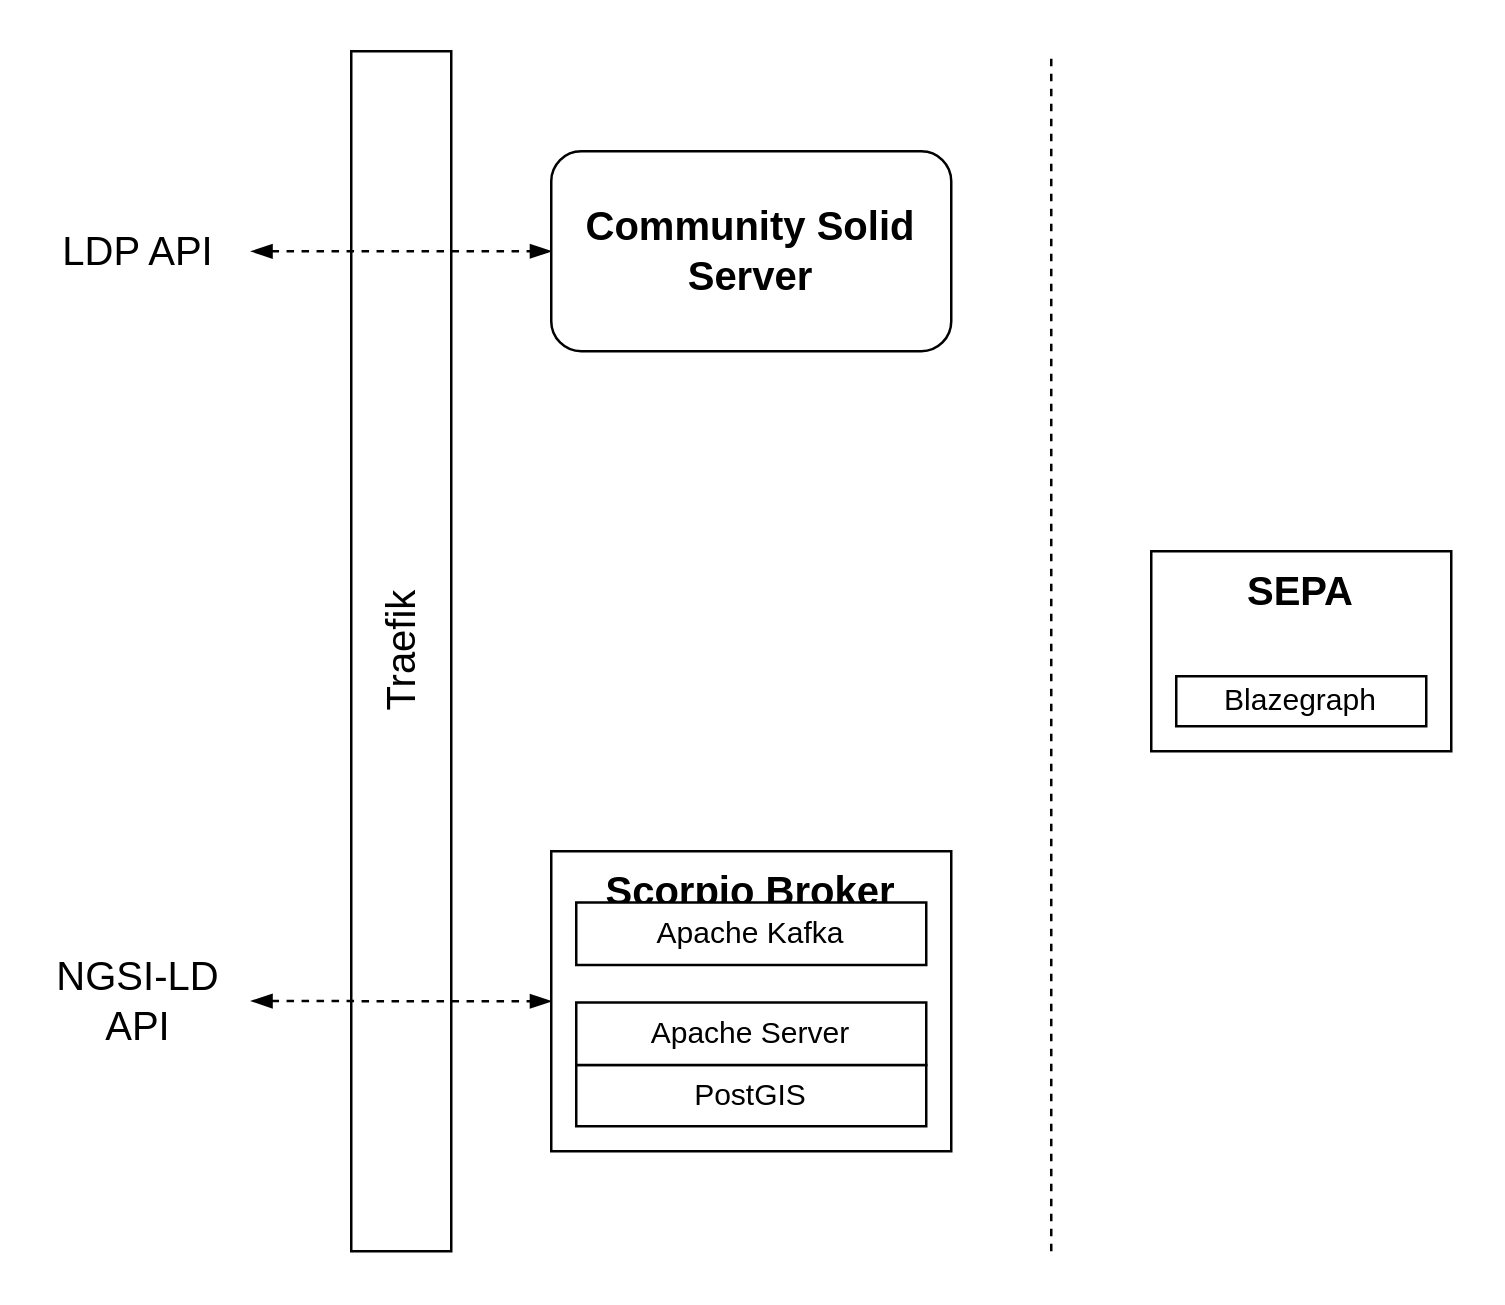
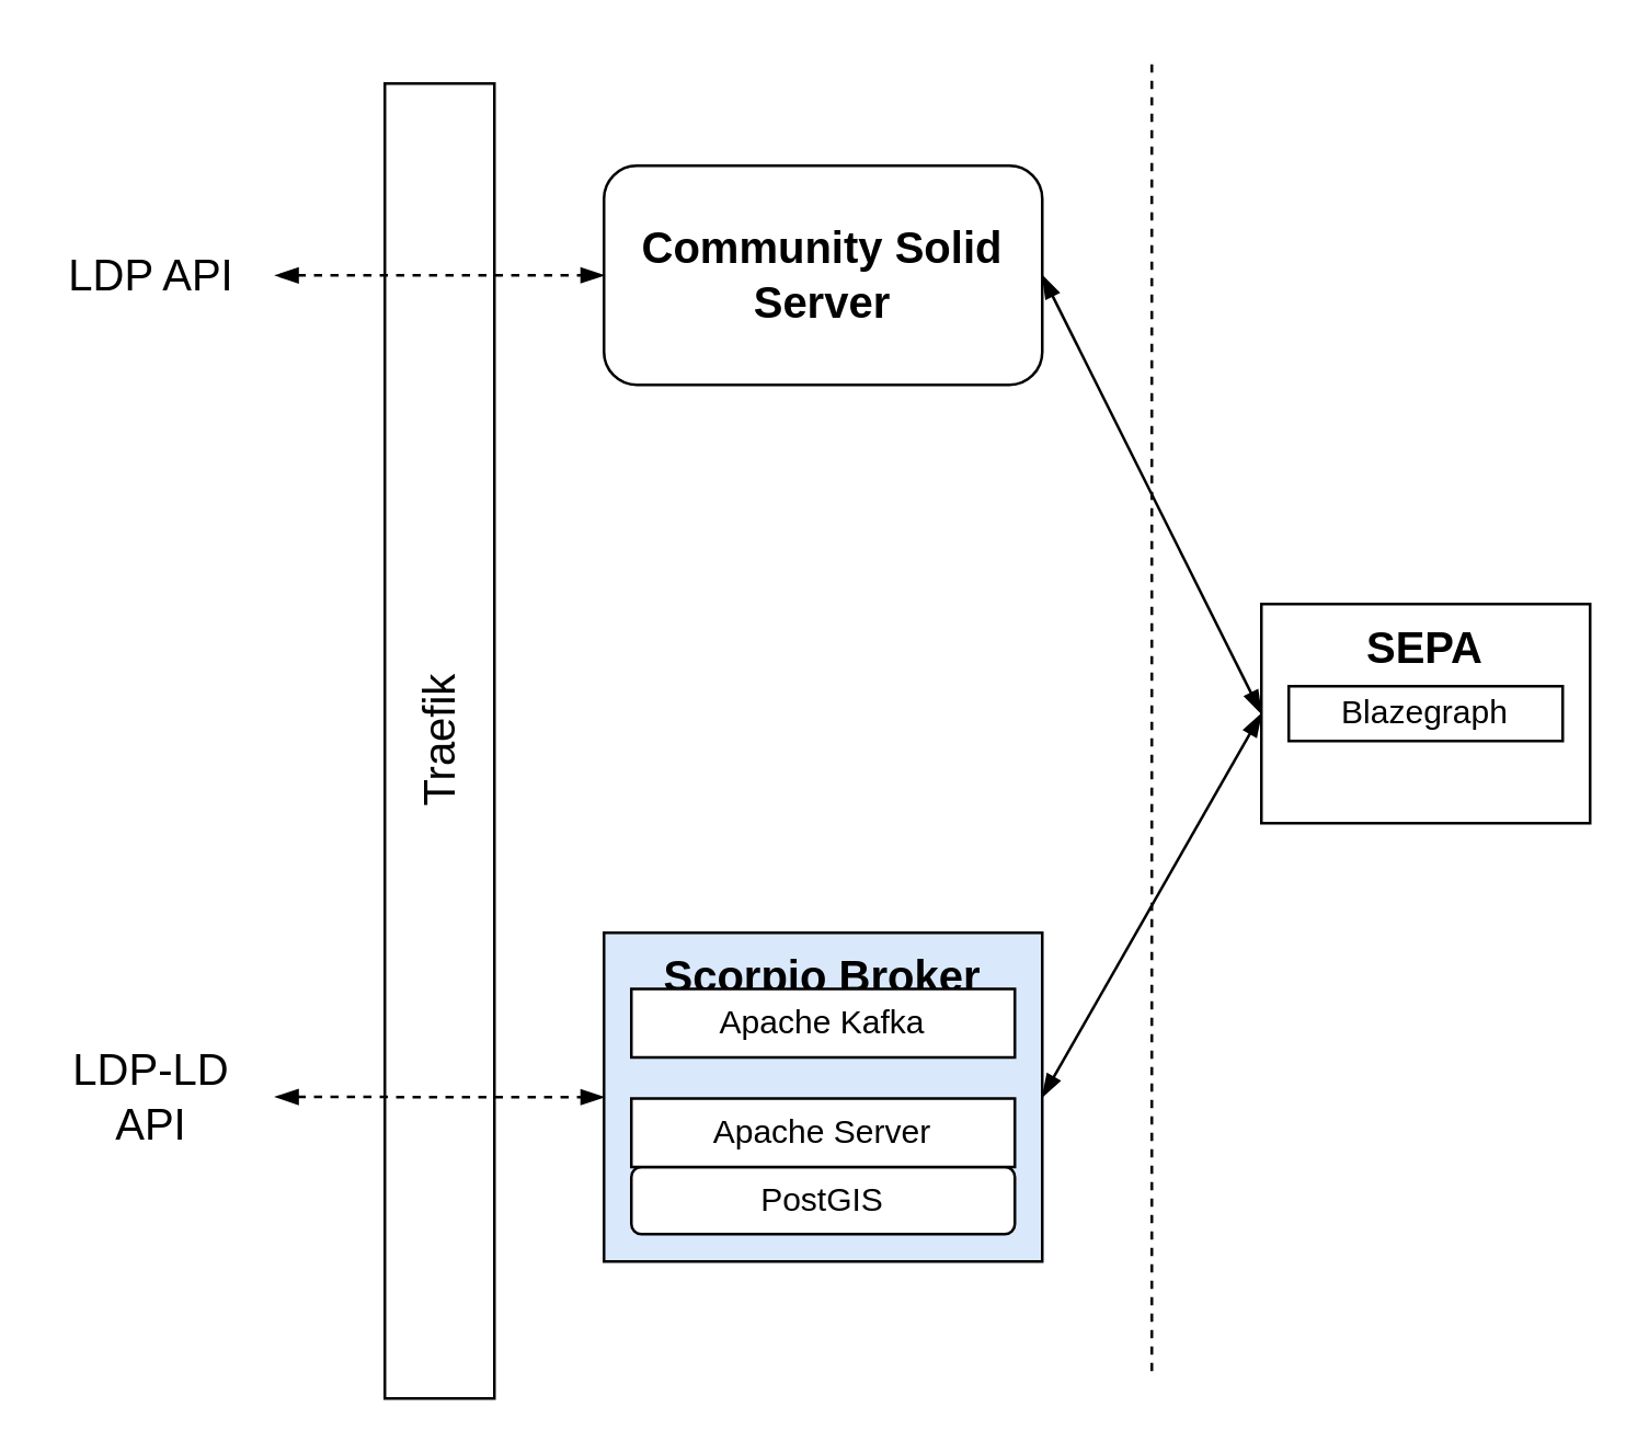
+ <mxCell id="3" style="edgeStyle=none;rounded=0;orthogonalLoop=1;jettySize=auto;html=1;entryX=0;entryY=0.5;entryDx=0;entryDy=0;endArrow=blockThin;endFill=1;startArrow=blockThin;startFill=1;exitX=1;exitY=0.5;exitDx=0;exitDy=0;" parent="1" source="4" target="2" edge="1"><mxGeometry relative="1" as="geometry" /></mxCell>
- <mxCell id="10" value="Traefik" style="rounded=0;whiteSpace=wrap;html=1;horizontal=0;fontSize=16;" parent="1" vertex="1"><mxGeometry x="140" y="20" width="40" height="480" as="geometry" /></mxCell>
+ <mxCell id="10" value="Traefik" style="rounded=0;whiteSpace=wrap;html=1;horizontal=0;fontSize=16;" parent="1" vertex="1"><mxGeometry x="140" y="30" width="40" height="480" as="geometry" /></mxCell>
- <mxCell id="16" value="Blazegraph" style="rounded=0;whiteSpace=wrap;html=1;fontSize=12;verticalAlign=middle;" parent="1" vertex="1"><mxGeometry x="470" y="270" width="100" height="20" as="geometry" /></mxCell>
+ <mxCell id="16" value="Blazegraph" style="rounded=0;whiteSpace=wrap;html=1;fontSize=12;verticalAlign=middle;" parent="1" vertex="1"><mxGeometry x="470" y="250" width="100" height="20" as="geometry" /></mxCell>
+ <mxCell id="5" style="edgeStyle=none;rounded=0;orthogonalLoop=1;jettySize=auto;html=1;entryX=0;entryY=0.5;entryDx=0;entryDy=0;startArrow=blockThin;startFill=1;endArrow=blockThin;endFill=1;exitX=1;exitY=0.5;exitDx=0;exitDy=0;" parent="1" source="6" target="2" edge="1"><mxGeometry relative="1" as="geometry" /></mxCell>
- <mxCell id="9" value="NGSI-LD&lt;br&gt;API" style="text;html=1;strokeColor=none;fillColor=none;align=center;verticalAlign=middle;whiteSpace=wrap;rounded=0;fontSize=16;" parent="1" vertex="1"><mxGeometry y="380" width="70" height="40" as="geometry" x="20" /></mxCell>
+ <mxCell id="9" value="LDP-LD&lt;br&gt;API" style="text;html=1;strokeColor=none;fillColor=none;align=center;verticalAlign=middle;whiteSpace=wrap;rounded=0;fontSize=16;" parent="1" vertex="1"><mxGeometry y="380" width="70" height="40" as="geometry" x="20" /></mxCell>
- <mxCell id="6" value="Scorpio Broker" style="rounded=0;whiteSpace=wrap;html=1;fontSize=16;verticalAlign=top;fontStyle=1" parent="1" vertex="1"><mxGeometry x="220" y="340" width="160" height="120" as="geometry" /></mxCell>
+ <mxCell id="6" value="Scorpio Broker" style="rounded=0;whiteSpace=wrap;html=1;fontSize=16;verticalAlign=top;fontStyle=1;fillColor=#dae8fc;" parent="1" vertex="1"><mxGeometry x="220" y="340" width="160" height="120" as="geometry" /></mxCell>
- <mxCell id="13" value="PostGIS" style="whiteSpace=wrap;html=1;fontSize=12;verticalAlign=middle;" parent="1" vertex="1"><mxGeometry x="230" y="425.5" width="140" height="24.5" as="geometry" /></mxCell>
+ <mxCell id="13" value="PostGIS" style="whiteSpace=wrap;html=1;fontSize=12;verticalAlign=middle;rounded=1;" parent="1" vertex="1"><mxGeometry x="230" y="425.5" width="140" height="24.5" as="geometry" /></mxCell>
